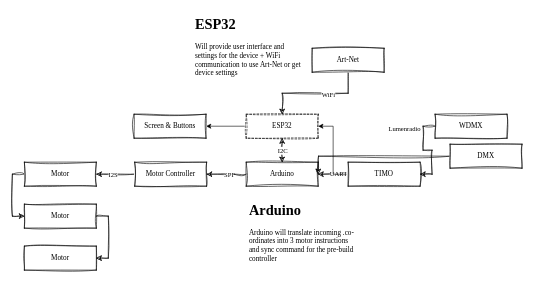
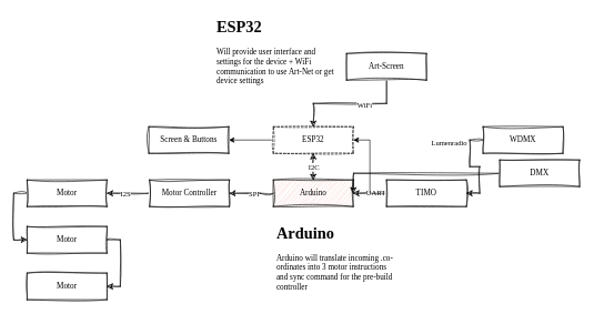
- <mxCell id="23" value="Art-Net" style="rounded=0;whiteSpace=wrap;html=1;sketch=1;curveFitting=1;jiggle=2;fontFamily=Architects daughter;fontSource=https%3A%2F%2Ffonts.googleapis.com%2Fcss%3Ffamily%3DArchitects%2Bdaughter;" vertex="1" parent="1"><mxGeometry x="520" y="80" width="120" height="40" as="geometry" /></mxCell>
+ <mxCell id="23" value="Art-Screen" style="rounded=0;whiteSpace=wrap;html=1;sketch=1;curveFitting=1;jiggle=2;fontFamily=Architects daughter;fontSource=https%3A%2F%2Ffonts.googleapis.com%2Fcss%3Ffamily%3DArchitects%2Bdaughter;" vertex="1" parent="1"><mxGeometry x="520" y="80" width="120" height="40" as="geometry" /></mxCell>
- <mxCell id="13" value="Arduino" style="rounded=0;whiteSpace=wrap;html=1;sketch=1;curveFitting=1;jiggle=2;fontFamily=Architects daughter;fontSource=https%3A%2F%2Ffonts.googleapis.com%2Fcss%3Ffamily%3DArchitects%2Bdaughter;" vertex="1" parent="1"><mxGeometry x="410" y="270" width="120" height="40" as="geometry" /></mxCell>
+ <mxCell id="13" value="Arduino" style="rounded=0;whiteSpace=wrap;html=1;sketch=1;curveFitting=1;jiggle=2;fontFamily=Architects daughter;fontSource=https%3A%2F%2Ffonts.googleapis.com%2Fcss%3Ffamily%3DArchitects%2Bdaughter;fillColor=#f8cecc;" vertex="1" parent="1"><mxGeometry x="410" y="270" width="120" height="40" as="geometry" /></mxCell>
